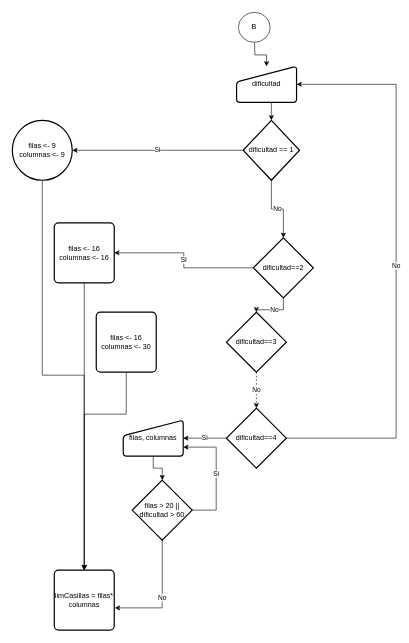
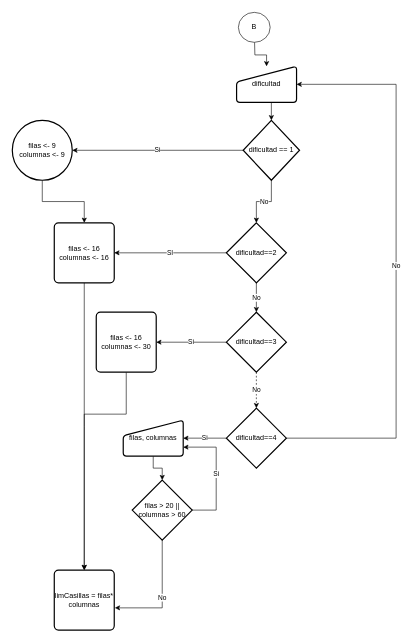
- <mxCell id="22" value="dificultad==2" style="strokeWidth=2;html=1;shape=mxgraph.flowchart.decision;whiteSpace=wrap;" vertex="1" parent="1"><mxGeometry x="422" y="396" width="100" height="100" as="geometry" /></mxCell>
+ <mxCell id="22" value="dificultad==2" style="strokeWidth=2;html=1;shape=mxgraph.flowchart.decision;whiteSpace=wrap;" vertex="1" parent="1"><mxGeometry x="377" y="371" width="100" height="100" as="geometry" /></mxCell>
- <mxCell id="8" style="edgeStyle=orthogonalEdgeStyle;rounded=0;orthogonalLoop=1;jettySize=auto;html=1;entryX=0.5;entryY=0;entryDx=0;entryDy=0;" edge="1" parent="1" source="9" target="18"><mxGeometry relative="1" as="geometry" /></mxCell>
+ <mxCell id="8" style="edgeStyle=orthogonalEdgeStyle;rounded=0;orthogonalLoop=1;jettySize=auto;html=1;" edge="1" parent="1" source="9" target="11"><mxGeometry relative="1" as="geometry" /></mxCell>
+ <mxCell id="23" value="Si" style="edgeStyle=orthogonalEdgeStyle;rounded=0;orthogonalLoop=1;jettySize=auto;html=1;" edge="1" parent="1" source="25" target="17"><mxGeometry relative="1" as="geometry" /></mxCell>
- <mxCell id="15" value="filas &amp;gt; 20 || dificultad &amp;gt; 60" style="strokeWidth=2;html=1;shape=mxgraph.flowchart.decision;whiteSpace=wrap;" parent="1" vertex="1"><mxGeometry x="220" y="800" width="100" height="100" as="geometry" /></mxCell>
+ <mxCell id="15" value="filas &amp;gt; 20 || columnas &amp;gt; 60" style="strokeWidth=2;html=1;shape=mxgraph.flowchart.decision;whiteSpace=wrap;" parent="1" vertex="1"><mxGeometry x="220" y="800" width="100" height="100" as="geometry" /></mxCell>
